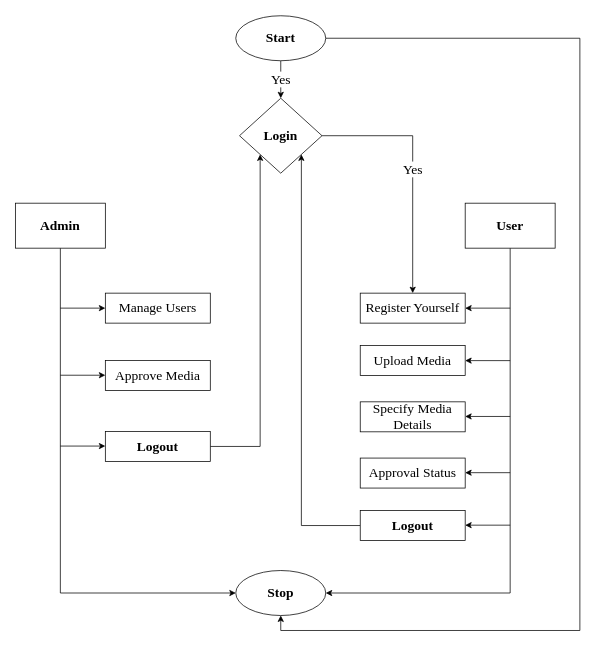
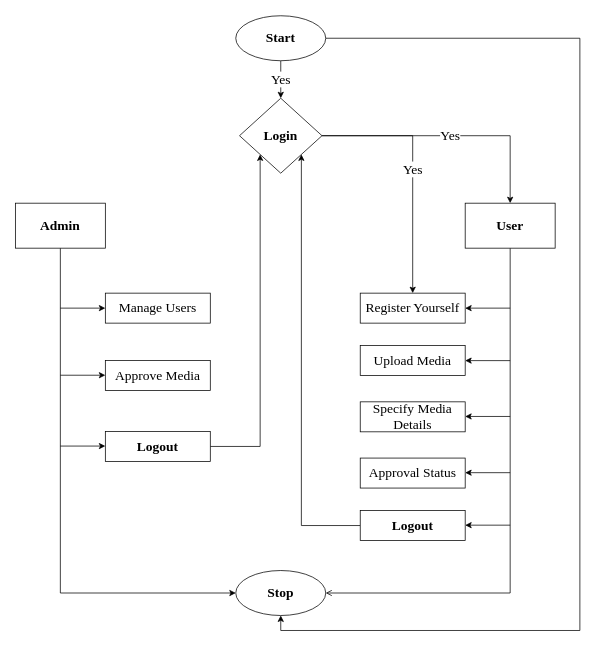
+ <mxCell id="6" value="Yes" style="edgeStyle=orthogonalEdgeStyle;rounded=0;orthogonalLoop=1;jettySize=auto;html=1;entryX=0.5;entryY=0;entryDx=0;entryDy=0;fontFamily=Times New Roman;fontSize=18;" parent="1" source="7" target="11" edge="1"><mxGeometry relative="1" as="geometry" /></mxCell>
- <mxCell id="10" style="edgeStyle=orthogonalEdgeStyle;rounded=0;orthogonalLoop=1;jettySize=auto;html=1;entryX=1;entryY=0.5;entryDx=0;entryDy=0;fontFamily=Times New Roman;fontSize=18;" parent="1" source="11" target="12" edge="1"><mxGeometry relative="1" as="geometry"><Array as="points"><mxPoint x="680" y="790" /></Array></mxGeometry></mxCell>
+ <mxCell id="10" style="edgeStyle=orthogonalEdgeStyle;rounded=0;orthogonalLoop=1;jettySize=auto;html=1;entryX=1;entryY=0.5;entryDx=0;entryDy=0;fontFamily=Times New Roman;fontSize=18;endArrow=open;" parent="1" source="11" target="12" edge="1"><mxGeometry relative="1" as="geometry"><Array as="points"><mxPoint x="680" y="790" /></Array></mxGeometry></mxCell>
